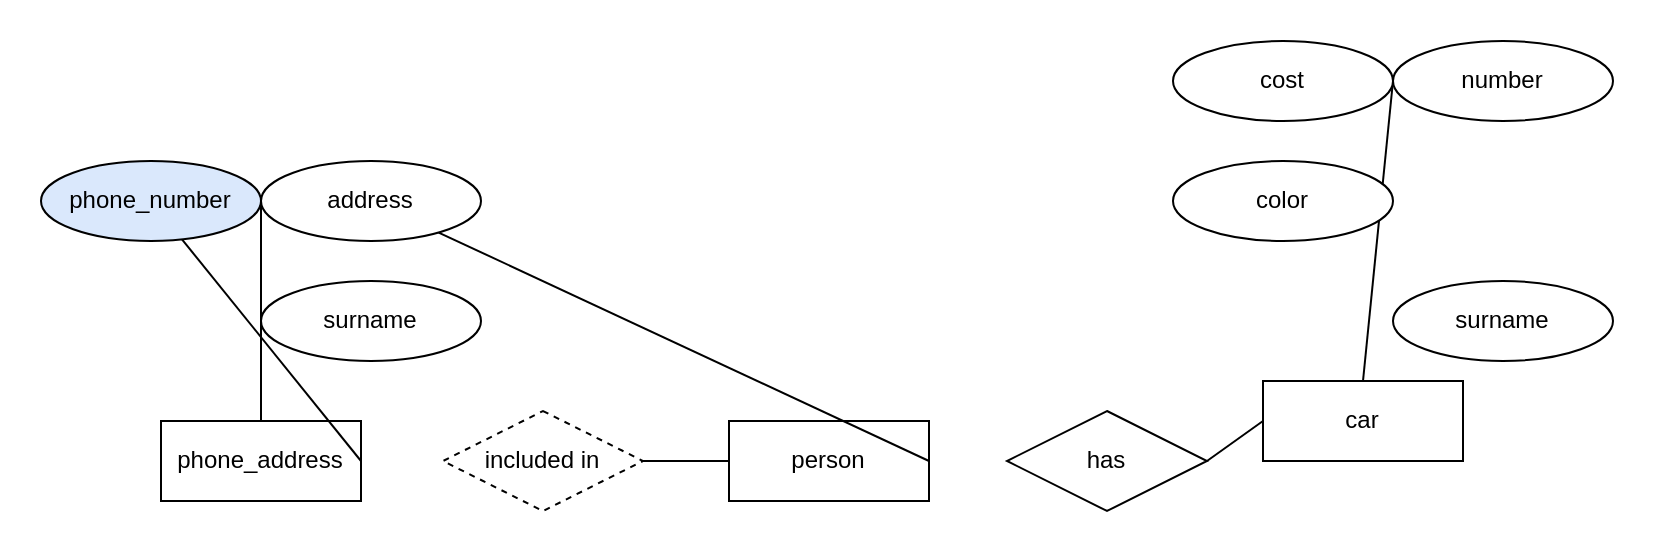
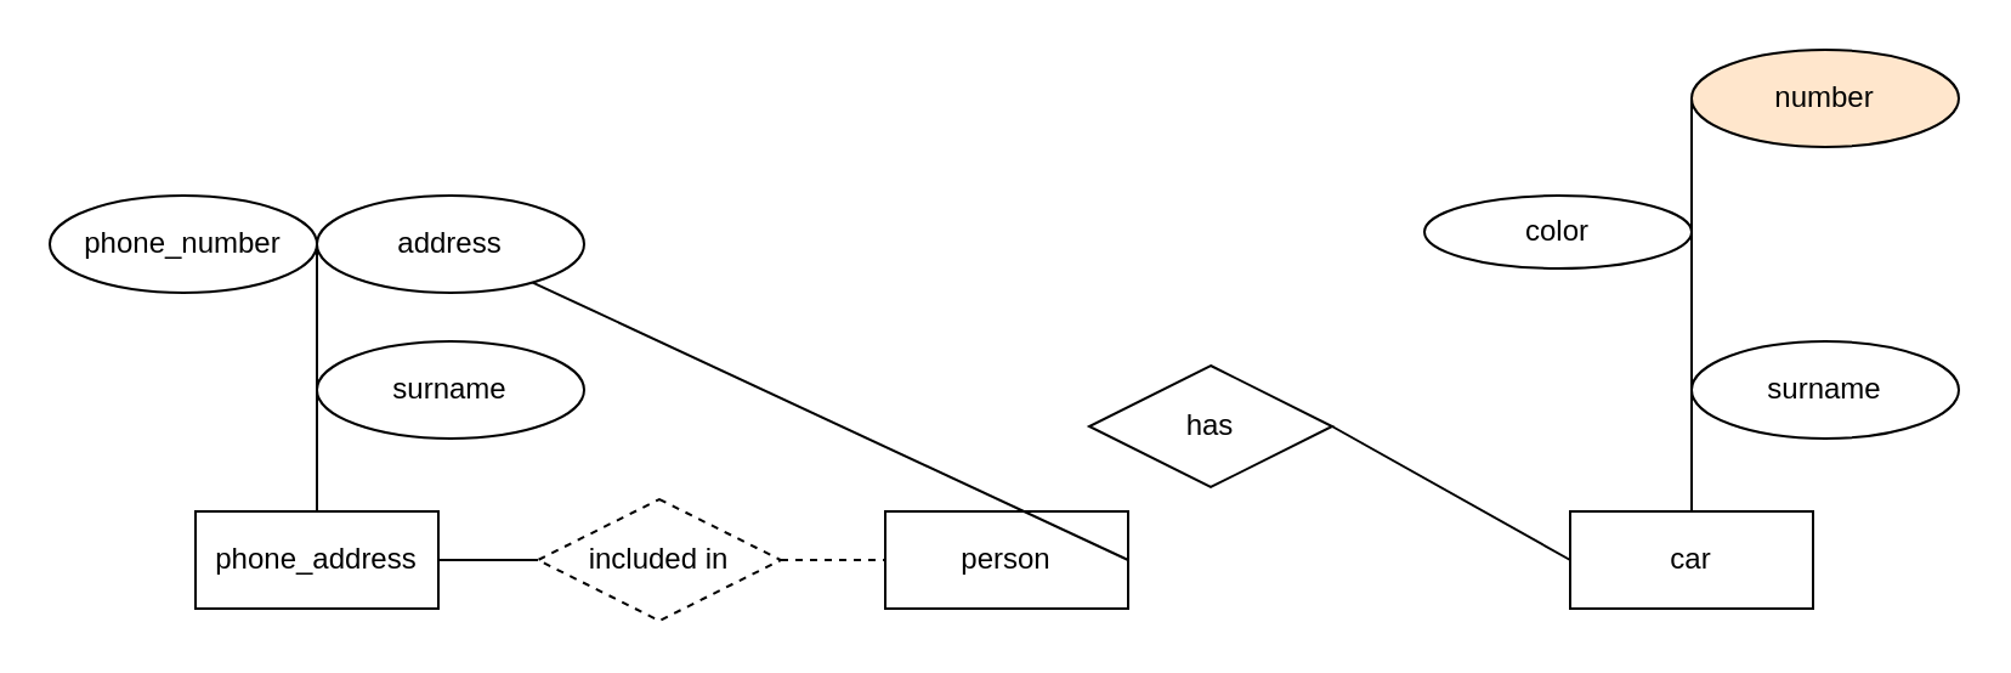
- <mxCell id="11" value="cost" style="ellipse;whiteSpace=wrap;html=1;" parent="1" vertex="1"><mxGeometry x="586" y="20" width="110" height="40" as="geometry" /></mxCell>
- <mxCell id="12" value="number" style="ellipse;whiteSpace=wrap;html=1;" parent="1" vertex="1"><mxGeometry x="696" y="20" width="110" height="40" as="geometry" /></mxCell>
+ <mxCell id="12" value="number" style="ellipse;whiteSpace=wrap;html=1;fillColor=#ffe6cc;" parent="1" vertex="1"><mxGeometry x="696" y="20" width="110" height="40" as="geometry" /></mxCell>
- <mxCell id="17" value="phone_number" style="ellipse;whiteSpace=wrap;html=1;fillColor=#dae8fc;" parent="1" vertex="1"><mxGeometry x="20" y="80" width="110" height="40" as="geometry" /></mxCell>
+ <mxCell id="17" value="phone_number" style="ellipse;whiteSpace=wrap;html=1;" parent="1" vertex="1"><mxGeometry x="20" y="80" width="110" height="40" as="geometry" /></mxCell>
- <mxCell id="10" value="color" style="ellipse;whiteSpace=wrap;html=1;" parent="1" vertex="1"><mxGeometry x="586" y="80" width="110" height="40" as="geometry" /></mxCell>
+ <mxCell id="10" value="color" style="ellipse;whiteSpace=wrap;html=1;" parent="1" vertex="1"><mxGeometry x="586" y="80" width="110" height="30" as="geometry" /></mxCell>
- <mxCell id="14" value="" style="endArrow=none;html=1;rounded=0;exitX=1;exitY=0.5;exitDx=0;exitDy=0;" parent="1" source="2" target="17" edge="1"><mxGeometry width="50" height="50" relative="1" as="geometry"><mxPoint x="390" y="160" as="sourcePoint" /><mxPoint x="440" y="110" as="targetPoint" /></mxGeometry></mxCell>
+ <mxCell id="14" value="" style="endArrow=none;html=1;rounded=0;exitX=1;exitY=0.5;exitDx=0;exitDy=0;entryX=0;entryY=0.5;entryDx=0;entryDy=0;" parent="1" source="2" target="13" edge="1"><mxGeometry width="50" height="50" relative="1" as="geometry"><mxPoint x="390" y="160" as="sourcePoint" /><mxPoint x="440" y="110" as="targetPoint" /></mxGeometry></mxCell>
- <mxCell id="4" value="car" style="rounded=0;whiteSpace=wrap;html=1;" parent="1" vertex="1"><mxGeometry x="631" y="190" width="100" height="40" as="geometry" /></mxCell>
+ <mxCell id="4" value="car" style="rounded=0;whiteSpace=wrap;html=1;" parent="1" vertex="1"><mxGeometry x="646" y="210" width="100" height="40" as="geometry" /></mxCell>
- <mxCell id="15" value="" style="endArrow=none;html=1;rounded=0;exitX=1;exitY=0.5;exitDx=0;exitDy=0;entryX=0;entryY=0.5;entryDx=0;entryDy=0;" parent="1" source="13" target="3" edge="1"><mxGeometry width="50" height="50" relative="1" as="geometry"><mxPoint x="390" y="160" as="sourcePoint" /><mxPoint x="440" y="110" as="targetPoint" /></mxGeometry></mxCell>
+ <mxCell id="15" value="" style="endArrow=none;html=1;rounded=0;exitX=1;exitY=0.5;exitDx=0;exitDy=0;entryX=0;entryY=0.5;entryDx=0;entryDy=0;dashed=1;" parent="1" source="13" target="3" edge="1"><mxGeometry width="50" height="50" relative="1" as="geometry"><mxPoint x="390" y="160" as="sourcePoint" /><mxPoint x="440" y="110" as="targetPoint" /></mxGeometry></mxCell>
- <mxCell id="5" value="has" style="rhombus;whiteSpace=wrap;html=1;" parent="1" vertex="1"><mxGeometry x="503" y="205" width="100" height="50" as="geometry" /></mxCell>
+ <mxCell id="5" value="has" style="rhombus;whiteSpace=wrap;html=1;" parent="1" vertex="1"><mxGeometry x="448" y="150" width="100" height="50" as="geometry" /></mxCell>
